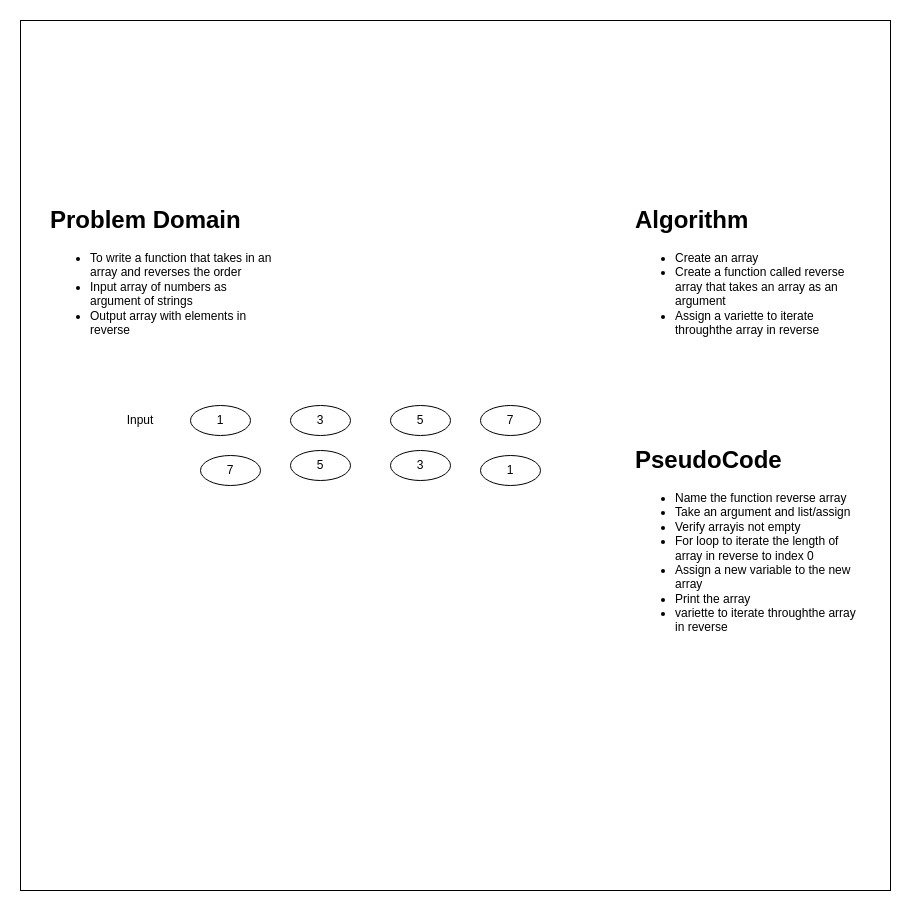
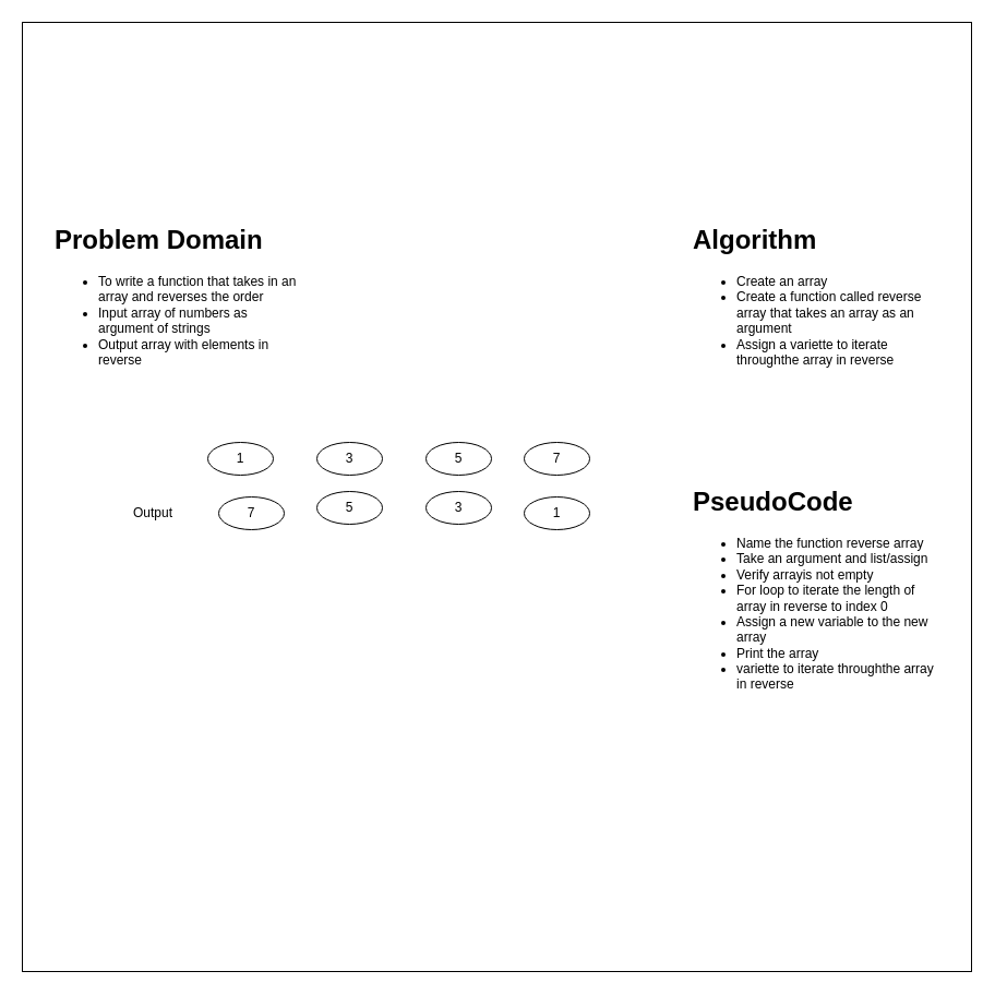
- <mxCell id="4" value="Input" style="text;html=1;strokeColor=none;fillColor=none;align=center;verticalAlign=middle;whiteSpace=wrap;rounded=0;" vertex="1" parent="1"><mxGeometry x="120" y="410" width="40" height="20" as="geometry" /></mxCell>
+ <mxCell id="5" value="Output" style="text;html=1;strokeColor=none;fillColor=none;align=center;verticalAlign=middle;whiteSpace=wrap;rounded=0;" vertex="1" parent="1"><mxGeometry x="120" y="460" width="40" height="20" as="geometry" /></mxCell>
